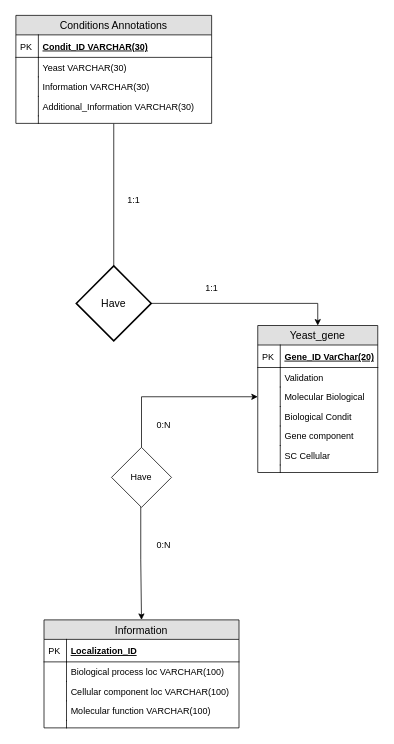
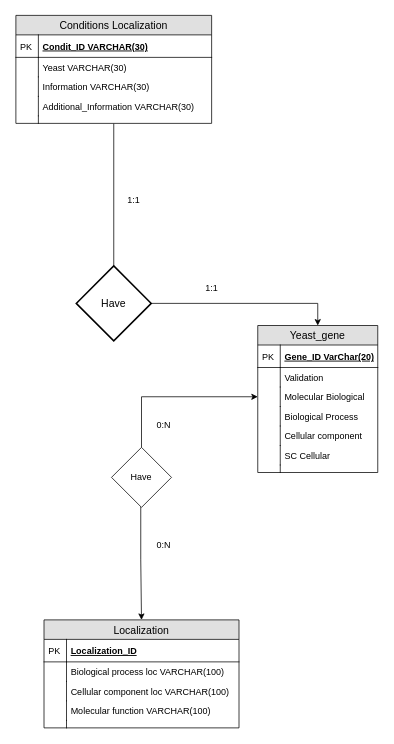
- <mxCell id="3" value="Conditions Annotations" style="swimlane;fontStyle=0;childLayout=stackLayout;horizontal=1;startSize=26;fillColor=#e0e0e0;horizontalStack=0;resizeParent=1;resizeParentMax=0;resizeLast=0;collapsible=1;marginBottom=0;swimlaneFillColor=#ffffff;align=center;fontSize=14;" parent="1" vertex="1"><mxGeometry x="20.5" y="20" width="261" height="144" as="geometry" /></mxCell>
+ <mxCell id="3" value="Conditions Localization" style="swimlane;fontStyle=0;childLayout=stackLayout;horizontal=1;startSize=26;fillColor=#e0e0e0;horizontalStack=0;resizeParent=1;resizeParentMax=0;resizeLast=0;collapsible=1;marginBottom=0;swimlaneFillColor=#ffffff;align=center;fontSize=14;" parent="1" vertex="1"><mxGeometry x="20.5" y="20" width="261" height="144" as="geometry" /></mxCell>
- <mxCell id="25" value="Biological Condit" style="shape=partialRectangle;top=0;left=0;right=0;bottom=0;align=left;verticalAlign=top;fillColor=none;spacingLeft=34;spacingRight=4;overflow=hidden;rotatable=0;points=[[0,0.5],[1,0.5]];portConstraint=eastwest;dropTarget=0;fontSize=12;" vertex="1" parent="18"><mxGeometry y="108" width="160" height="26" as="geometry" /></mxCell>
+ <mxCell id="25" value="Biological Process" style="shape=partialRectangle;top=0;left=0;right=0;bottom=0;align=left;verticalAlign=top;fillColor=none;spacingLeft=34;spacingRight=4;overflow=hidden;rotatable=0;points=[[0,0.5],[1,0.5]];portConstraint=eastwest;dropTarget=0;fontSize=12;" vertex="1" parent="18"><mxGeometry y="108" width="160" height="26" as="geometry" /></mxCell>
- <mxCell id="27" value="Gene component" style="shape=partialRectangle;top=0;left=0;right=0;bottom=0;align=left;verticalAlign=top;fillColor=none;spacingLeft=34;spacingRight=4;overflow=hidden;rotatable=0;points=[[0,0.5],[1,0.5]];portConstraint=eastwest;dropTarget=0;fontSize=12;" vertex="1" parent="18"><mxGeometry y="134" width="160" height="26" as="geometry" /></mxCell>
+ <mxCell id="27" value="Cellular component" style="shape=partialRectangle;top=0;left=0;right=0;bottom=0;align=left;verticalAlign=top;fillColor=none;spacingLeft=34;spacingRight=4;overflow=hidden;rotatable=0;points=[[0,0.5],[1,0.5]];portConstraint=eastwest;dropTarget=0;fontSize=12;" vertex="1" parent="18"><mxGeometry y="134" width="160" height="26" as="geometry" /></mxCell>
- <mxCell id="33" value="Information" style="swimlane;fontStyle=0;childLayout=stackLayout;horizontal=1;startSize=26;fillColor=#e0e0e0;horizontalStack=0;resizeParent=1;resizeParentMax=0;resizeLast=0;collapsible=1;marginBottom=0;swimlaneFillColor=#ffffff;align=center;fontSize=14;" vertex="1" parent="1"><mxGeometry x="58" y="826" width="260" height="144" as="geometry" /></mxCell>
+ <mxCell id="33" value="Localization" style="swimlane;fontStyle=0;childLayout=stackLayout;horizontal=1;startSize=26;fillColor=#e0e0e0;horizontalStack=0;resizeParent=1;resizeParentMax=0;resizeLast=0;collapsible=1;marginBottom=0;swimlaneFillColor=#ffffff;align=center;fontSize=14;" vertex="1" parent="1"><mxGeometry x="58" y="826" width="260" height="144" as="geometry" /></mxCell>
